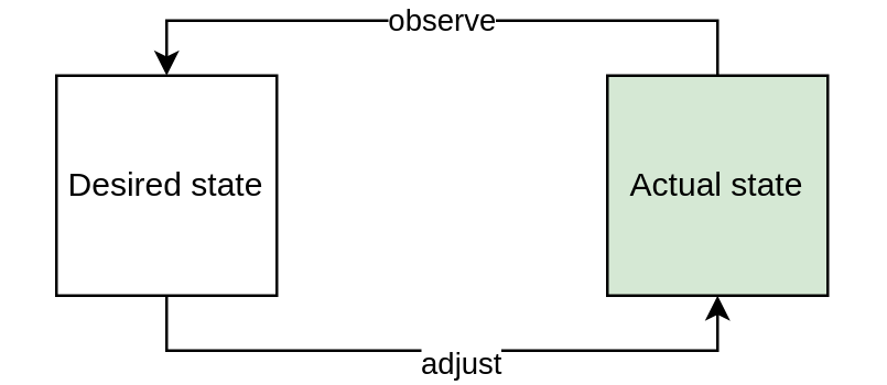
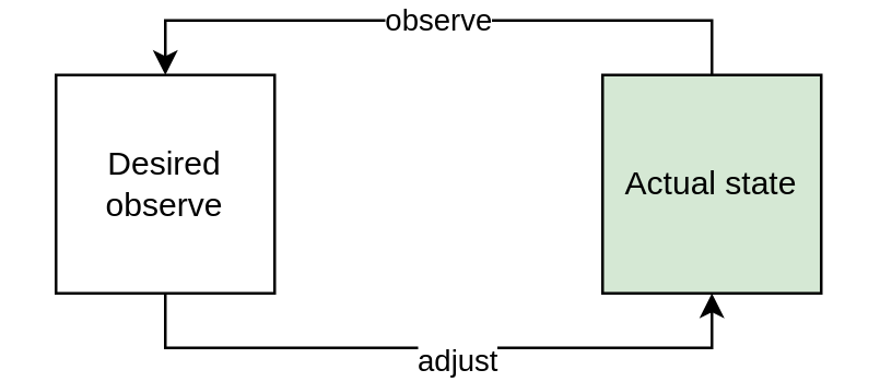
- <mxCell id="4" value="Desired state" style="whiteSpace=wrap;html=1;aspect=fixed;" vertex="1" parent="1"><mxGeometry x="20" y="20" width="80" height="80" as="geometry" /></mxCell>
+ <mxCell id="4" value="Desired observe" style="whiteSpace=wrap;html=1;aspect=fixed;" vertex="1" parent="1"><mxGeometry x="20" y="20" width="80" height="80" as="geometry" /></mxCell>
